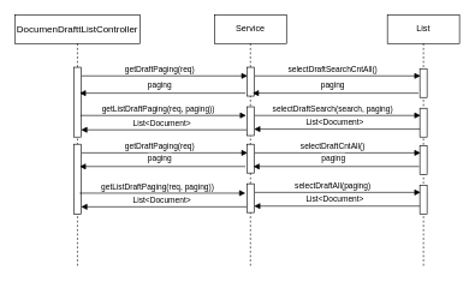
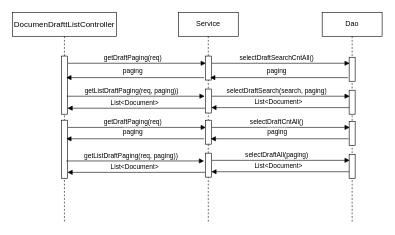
- <mxCell id="2" value="List" style="shape=umlLifeline;perimeter=lifelinePerimeter;whiteSpace=wrap;html=1;container=1;collapsible=0;recursiveResize=0;outlineConnect=0;" vertex="1" parent="1"><mxGeometry x="537" y="20" width="100" height="350" as="geometry" /></mxCell>
+ <mxCell id="2" value="Dao" style="shape=umlLifeline;perimeter=lifelinePerimeter;whiteSpace=wrap;html=1;container=1;collapsible=0;recursiveResize=0;outlineConnect=0;" vertex="1" parent="1"><mxGeometry x="537" y="20" width="100" height="350" as="geometry" /></mxCell>
